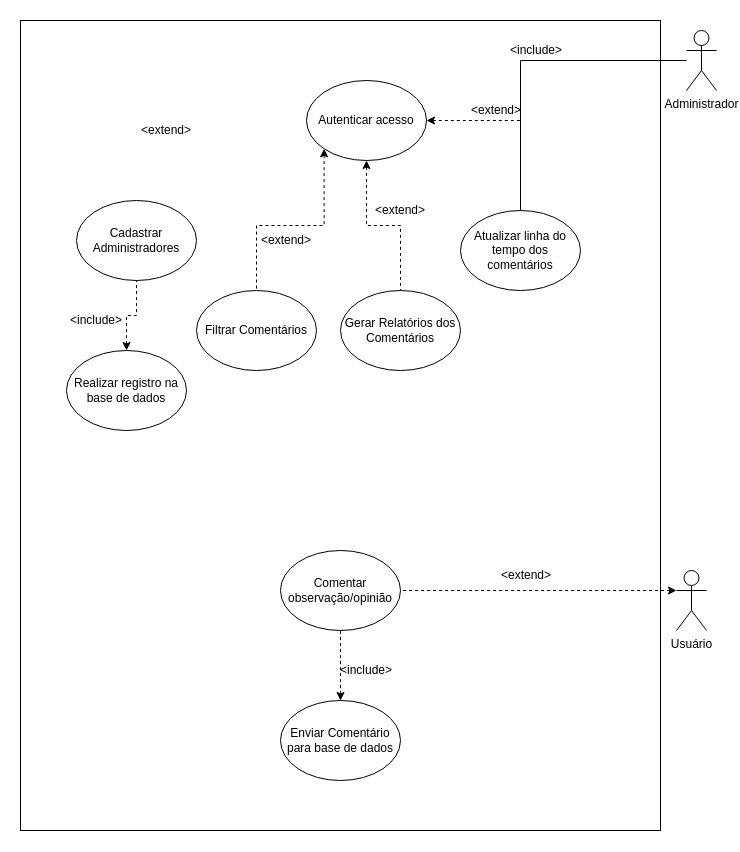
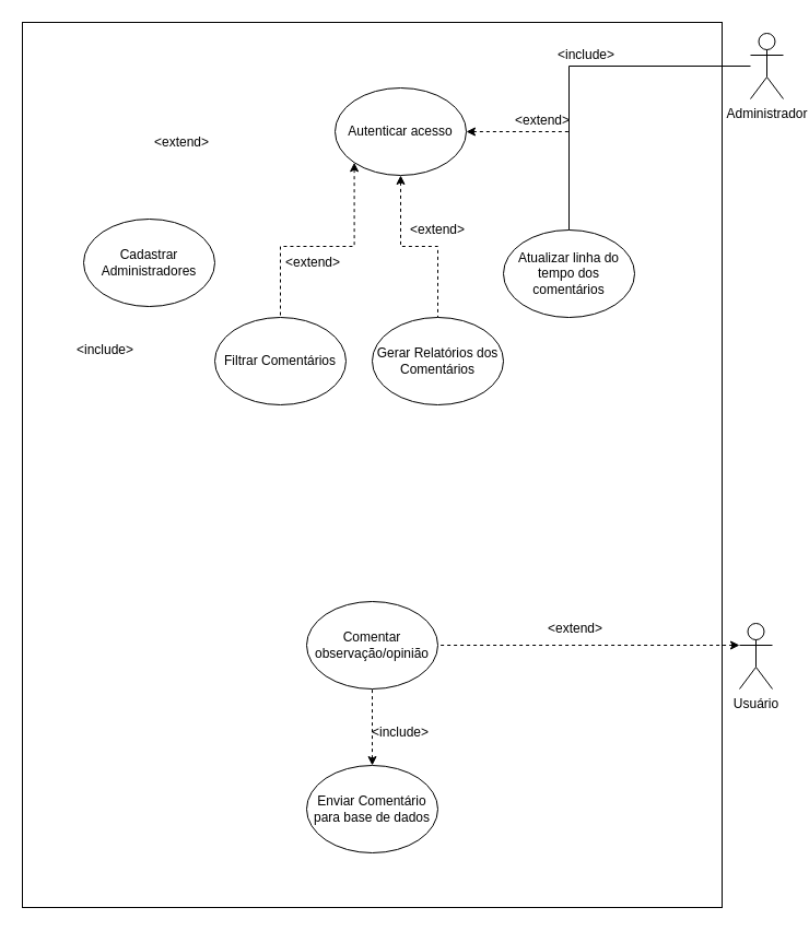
- <mxCell id="25" style="edgeStyle=orthogonalEdgeStyle;rounded=0;orthogonalLoop=1;jettySize=auto;html=1;dashed=1;startArrow=classic;startFill=1;endArrow=none;endFill=0;" edge="1" parent="1" source="26" target="9"><mxGeometry relative="1" as="geometry" /></mxCell>
- <mxCell id="26" value="Realizar registro na base de dados" style="ellipse;whiteSpace=wrap;html=1;" vertex="1" parent="1"><mxGeometry x="66" y="350" width="120" height="80" as="geometry" /></mxCell>
